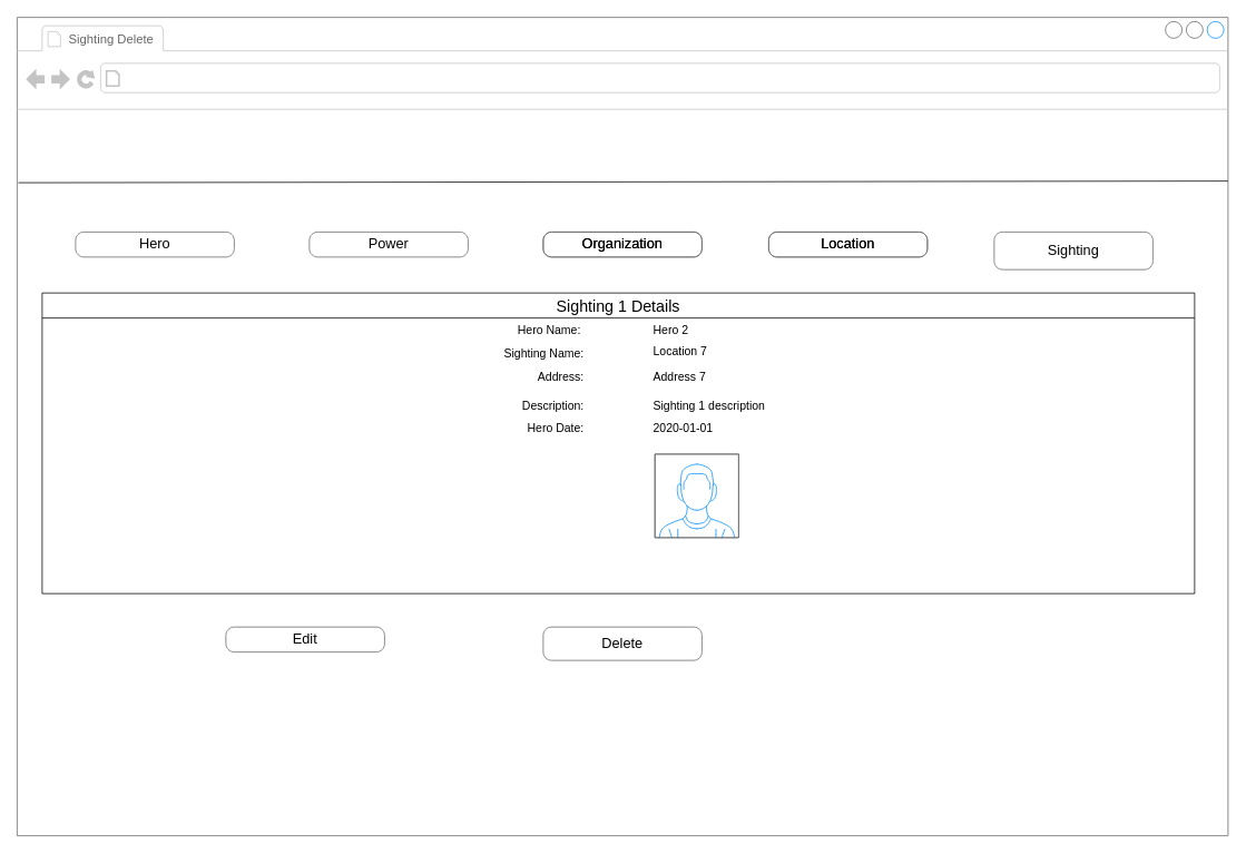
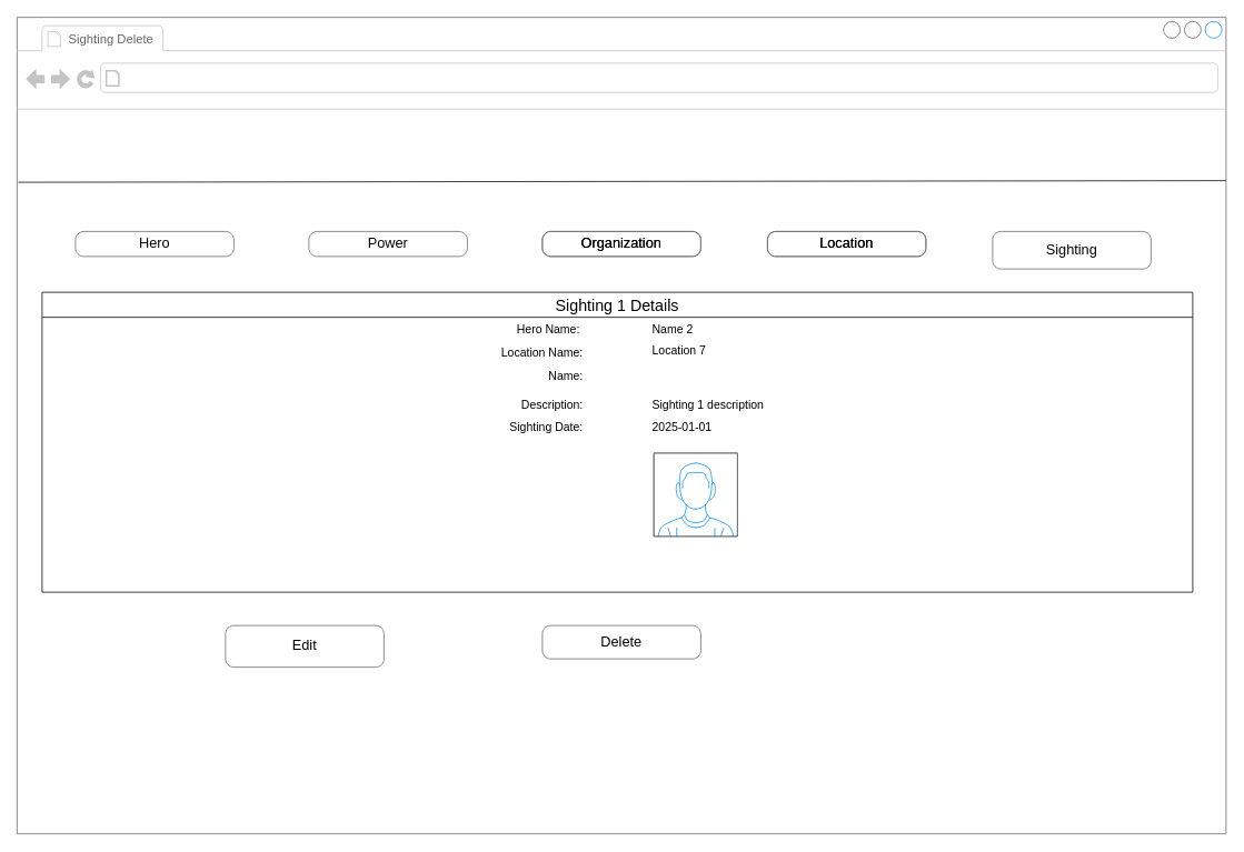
- <mxCell id="17" value="Hero 2" style="text;html=1;strokeColor=none;fillColor=none;align=left;verticalAlign=middle;whiteSpace=wrap;rounded=0;fontSize=14;fontStyle=0" parent="1" vertex="1"><mxGeometry x="780" y="380" width="430" height="30" as="geometry" /></mxCell>
+ <mxCell id="17" value="Name 2" style="text;html=1;strokeColor=none;fillColor=none;align=left;verticalAlign=middle;whiteSpace=wrap;rounded=0;fontSize=14;fontStyle=0" parent="1" vertex="1"><mxGeometry x="780" y="380" width="430" height="30" as="geometry" /></mxCell>
- <mxCell id="23" value="Sighting Name:" style="text;html=1;strokeColor=none;fillColor=none;align=right;verticalAlign=middle;whiteSpace=wrap;rounded=0;fontSize=14;fontStyle=0" parent="1" vertex="1"><mxGeometry x="291" y="407" width="410" height="30" as="geometry" /></mxCell>
+ <mxCell id="23" value="Location Name:" style="text;html=1;strokeColor=none;fillColor=none;align=right;verticalAlign=middle;whiteSpace=wrap;rounded=0;fontSize=14;fontStyle=0" parent="1" vertex="1"><mxGeometry x="291" y="407" width="410" height="30" as="geometry" /></mxCell>
- <mxCell id="25" value="Address:" style="text;html=1;strokeColor=none;fillColor=none;align=right;verticalAlign=middle;whiteSpace=wrap;rounded=0;fontSize=14;fontStyle=0" vertex="1" parent="1"><mxGeometry x="291" y="436" width="410" height="30" as="geometry" /></mxCell>
+ <mxCell id="25" value="Name:" style="text;html=1;strokeColor=none;fillColor=none;align=right;verticalAlign=middle;whiteSpace=wrap;rounded=0;fontSize=14;fontStyle=0" vertex="1" parent="1"><mxGeometry x="291" y="436" width="410" height="30" as="geometry" /></mxCell>
- <mxCell id="26" value="Address 7" style="text;html=1;strokeColor=none;fillColor=none;align=left;verticalAlign=middle;whiteSpace=wrap;rounded=0;fontSize=14;fontStyle=0" vertex="1" parent="1"><mxGeometry x="780" y="436" width="430" height="30" as="geometry" /></mxCell>
- <mxCell id="22" value="Hero Date:" style="text;html=1;strokeColor=none;fillColor=none;align=right;verticalAlign=middle;whiteSpace=wrap;rounded=0;fontSize=14;fontStyle=0" parent="1" vertex="1"><mxGeometry x="291" y="497" width="410" height="30" as="geometry" /></mxCell>
+ <mxCell id="22" value="Sighting Date:" style="text;html=1;strokeColor=none;fillColor=none;align=right;verticalAlign=middle;whiteSpace=wrap;rounded=0;fontSize=14;fontStyle=0" parent="1" vertex="1"><mxGeometry x="291" y="497" width="410" height="30" as="geometry" /></mxCell>
- <mxCell id="21" value="2020-01-01" style="text;html=1;strokeColor=none;fillColor=none;align=left;verticalAlign=middle;whiteSpace=wrap;rounded=0;fontSize=14;fontStyle=0" parent="1" vertex="1"><mxGeometry x="780" y="497" width="430" height="30" as="geometry" /></mxCell>
+ <mxCell id="21" value="2025-01-01" style="text;html=1;strokeColor=none;fillColor=none;align=left;verticalAlign=middle;whiteSpace=wrap;rounded=0;fontSize=14;fontStyle=0" parent="1" vertex="1"><mxGeometry x="780" y="497" width="430" height="30" as="geometry" /></mxCell>
- <mxCell id="13" value="Edit" style="strokeWidth=1;shadow=0;dashed=0;align=center;html=1;shape=mxgraph.mockup.buttons.button;strokeColor=#666666;mainText=;buttonStyle=round;fontSize=17;fontStyle=0;fillColor=none;whiteSpace=wrap;rounded=0;labelBackgroundColor=none;" parent="2" vertex="1"><mxGeometry x="250" y="730" width="190" height="30" as="geometry" /></mxCell>
+ <mxCell id="13" value="Edit" style="strokeWidth=1;shadow=0;dashed=0;align=center;html=1;shape=mxgraph.mockup.buttons.button;strokeColor=#666666;mainText=;buttonStyle=round;fontSize=17;fontStyle=0;fillColor=none;whiteSpace=wrap;rounded=0;labelBackgroundColor=none;" parent="2" vertex="1"><mxGeometry x="250" y="730" width="190" height="50" as="geometry" /></mxCell>
